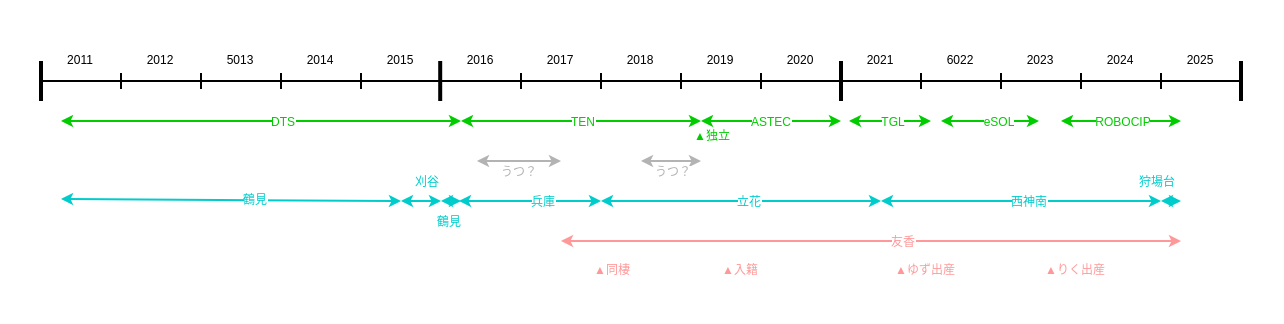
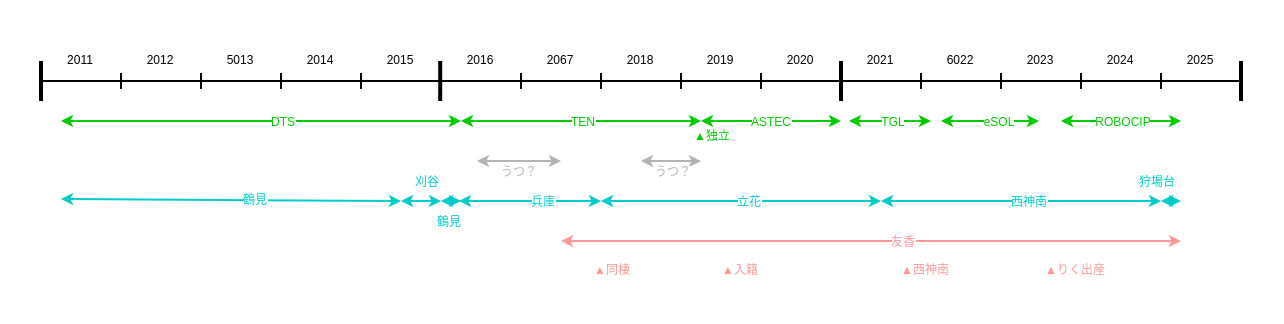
- <mxCell id="5" value="2017" style="text;strokeColor=none;align=center;fillColor=none;html=1;verticalAlign=middle;whiteSpace=wrap;rounded=0;fontSize=6;" parent="1" vertex="1"><mxGeometry x="260" y="20" width="40" height="20" as="geometry" /></mxCell>
+ <mxCell id="5" value="2067" style="text;strokeColor=none;align=center;fillColor=none;html=1;verticalAlign=middle;whiteSpace=wrap;rounded=0;fontSize=6;" parent="1" vertex="1"><mxGeometry x="260" y="20" width="40" height="20" as="geometry" /></mxCell>
- <mxCell id="49" value="&lt;font style=&quot;color: rgb(255, 153, 153);&quot;&gt;▲ゆず出産&lt;/font&gt;" style="text;strokeColor=none;align=center;fillColor=none;html=1;verticalAlign=middle;whiteSpace=wrap;rounded=0;fontSize=6;fontColor=#00CC00;" parent="1" vertex="1"><mxGeometry x="443" y="130" width="39" height="10" as="geometry" /></mxCell>
+ <mxCell id="49" value="&lt;font style=&quot;color: rgb(255, 153, 153);&quot;&gt;▲西神南&lt;/font&gt;" style="text;strokeColor=none;align=center;fillColor=none;html=1;verticalAlign=middle;whiteSpace=wrap;rounded=0;fontSize=6;fontColor=#00CC00;" parent="1" vertex="1"><mxGeometry x="443" y="130" width="39" height="10" as="geometry" /></mxCell>
